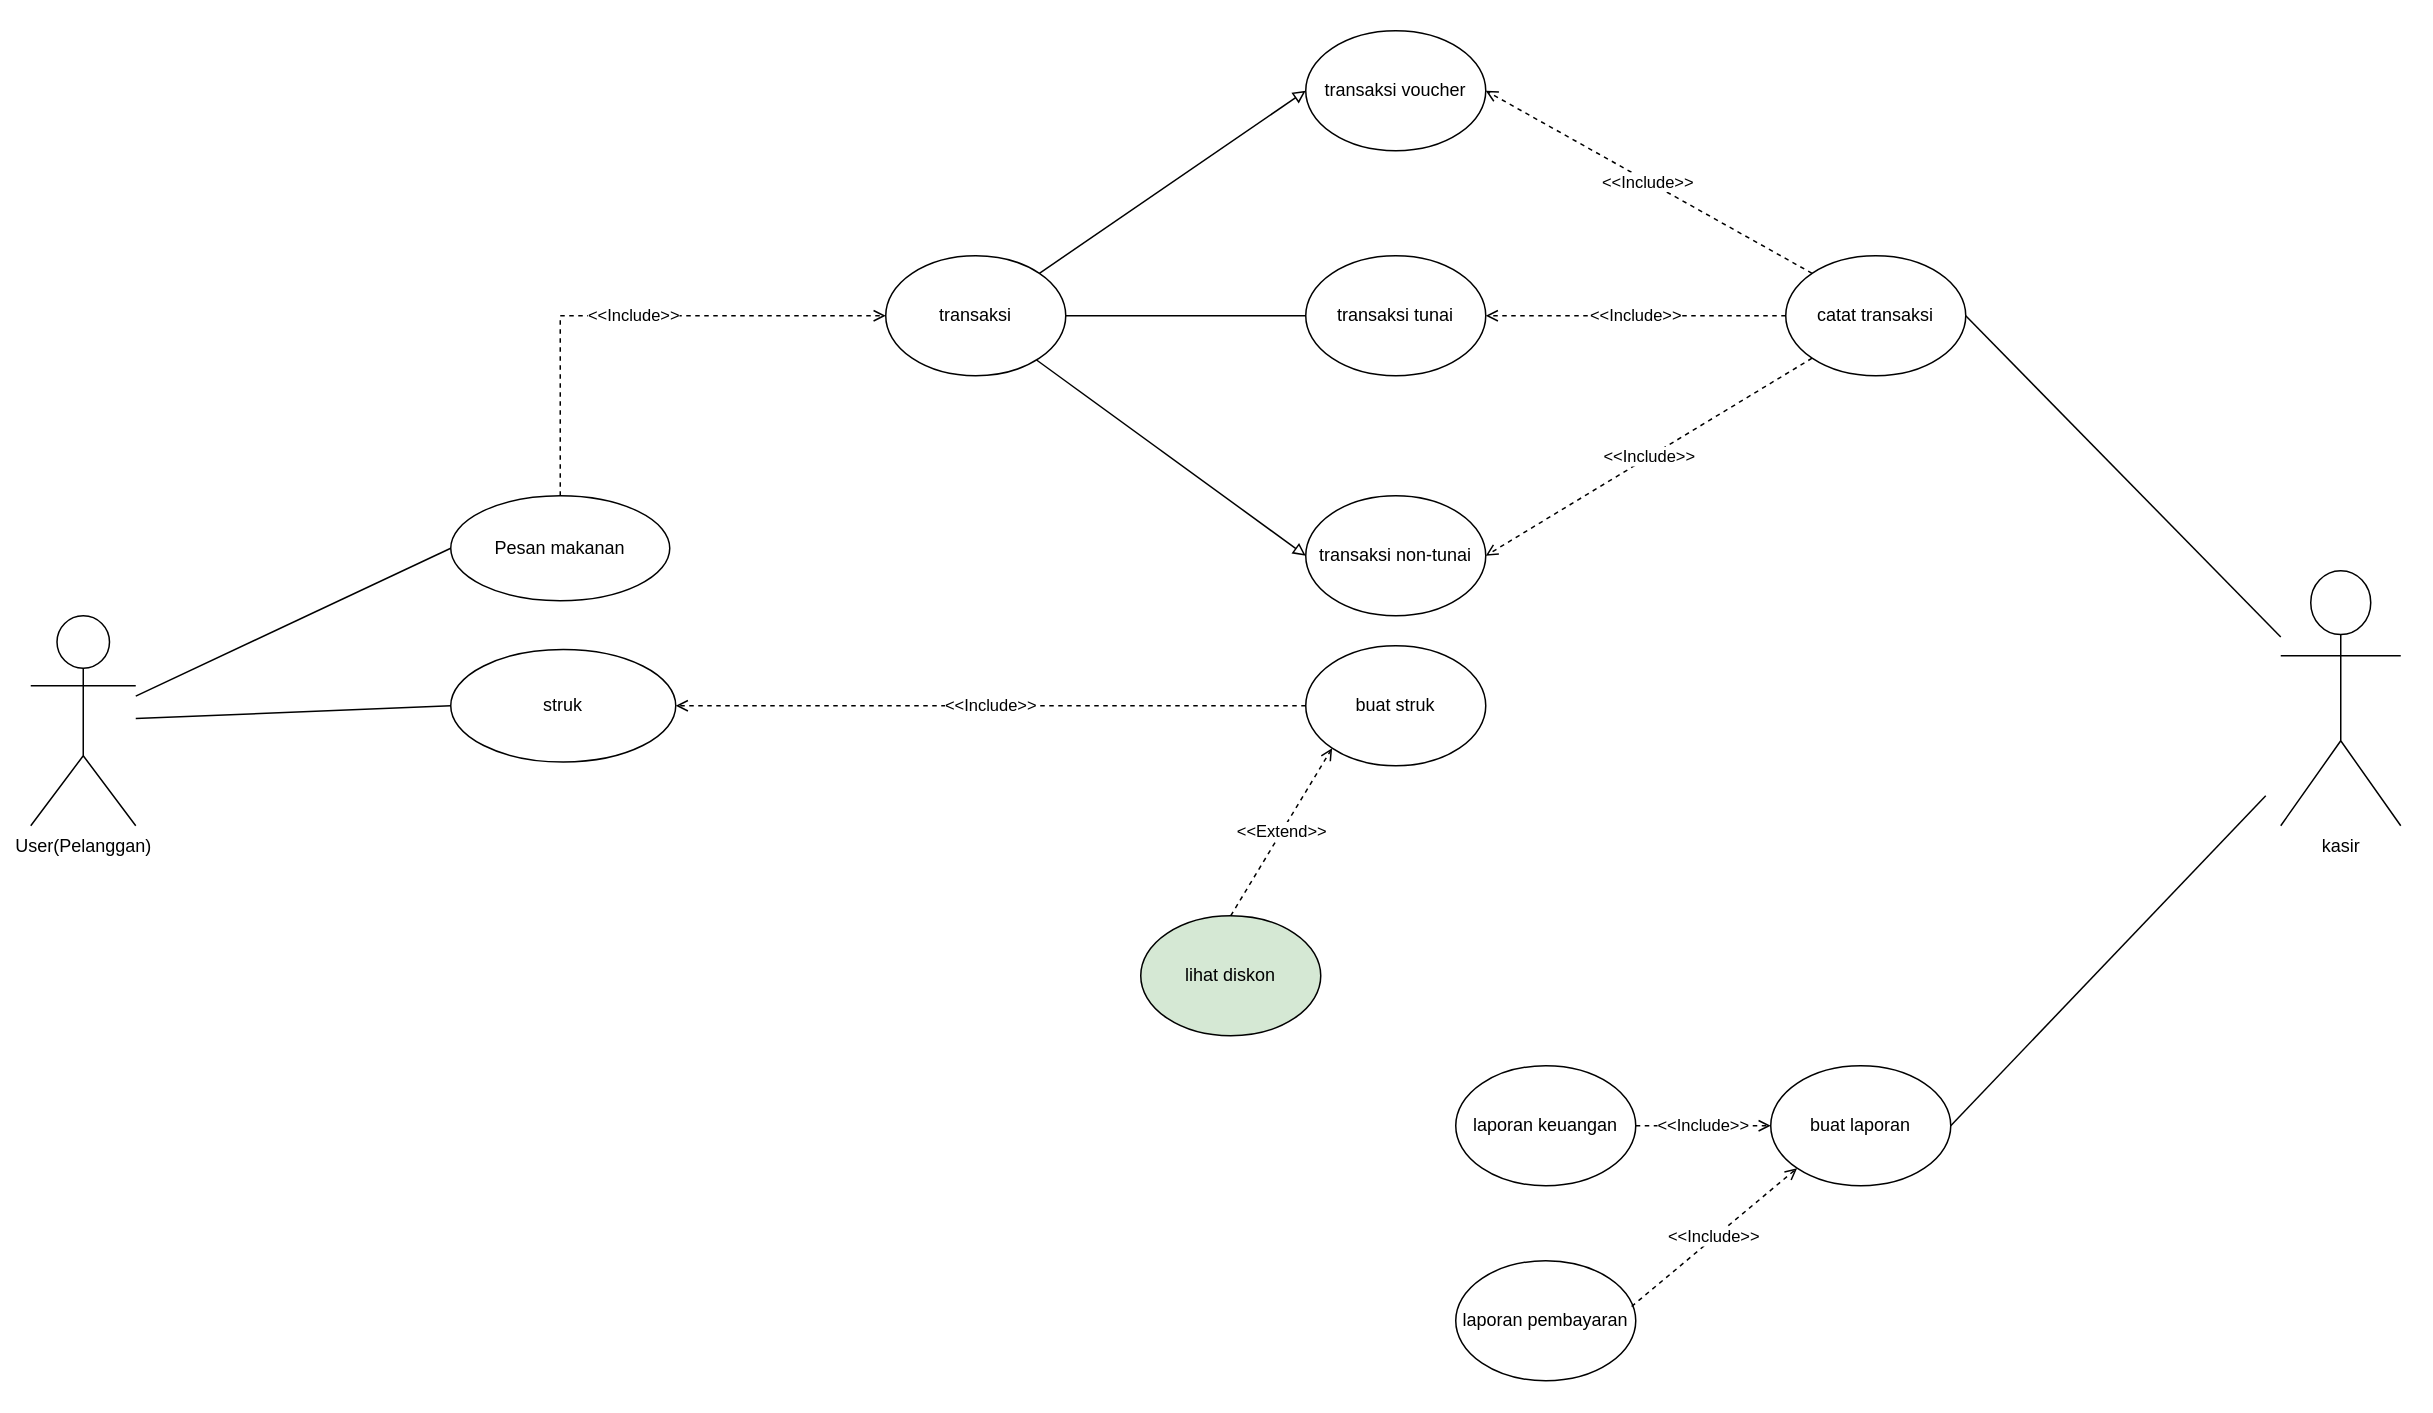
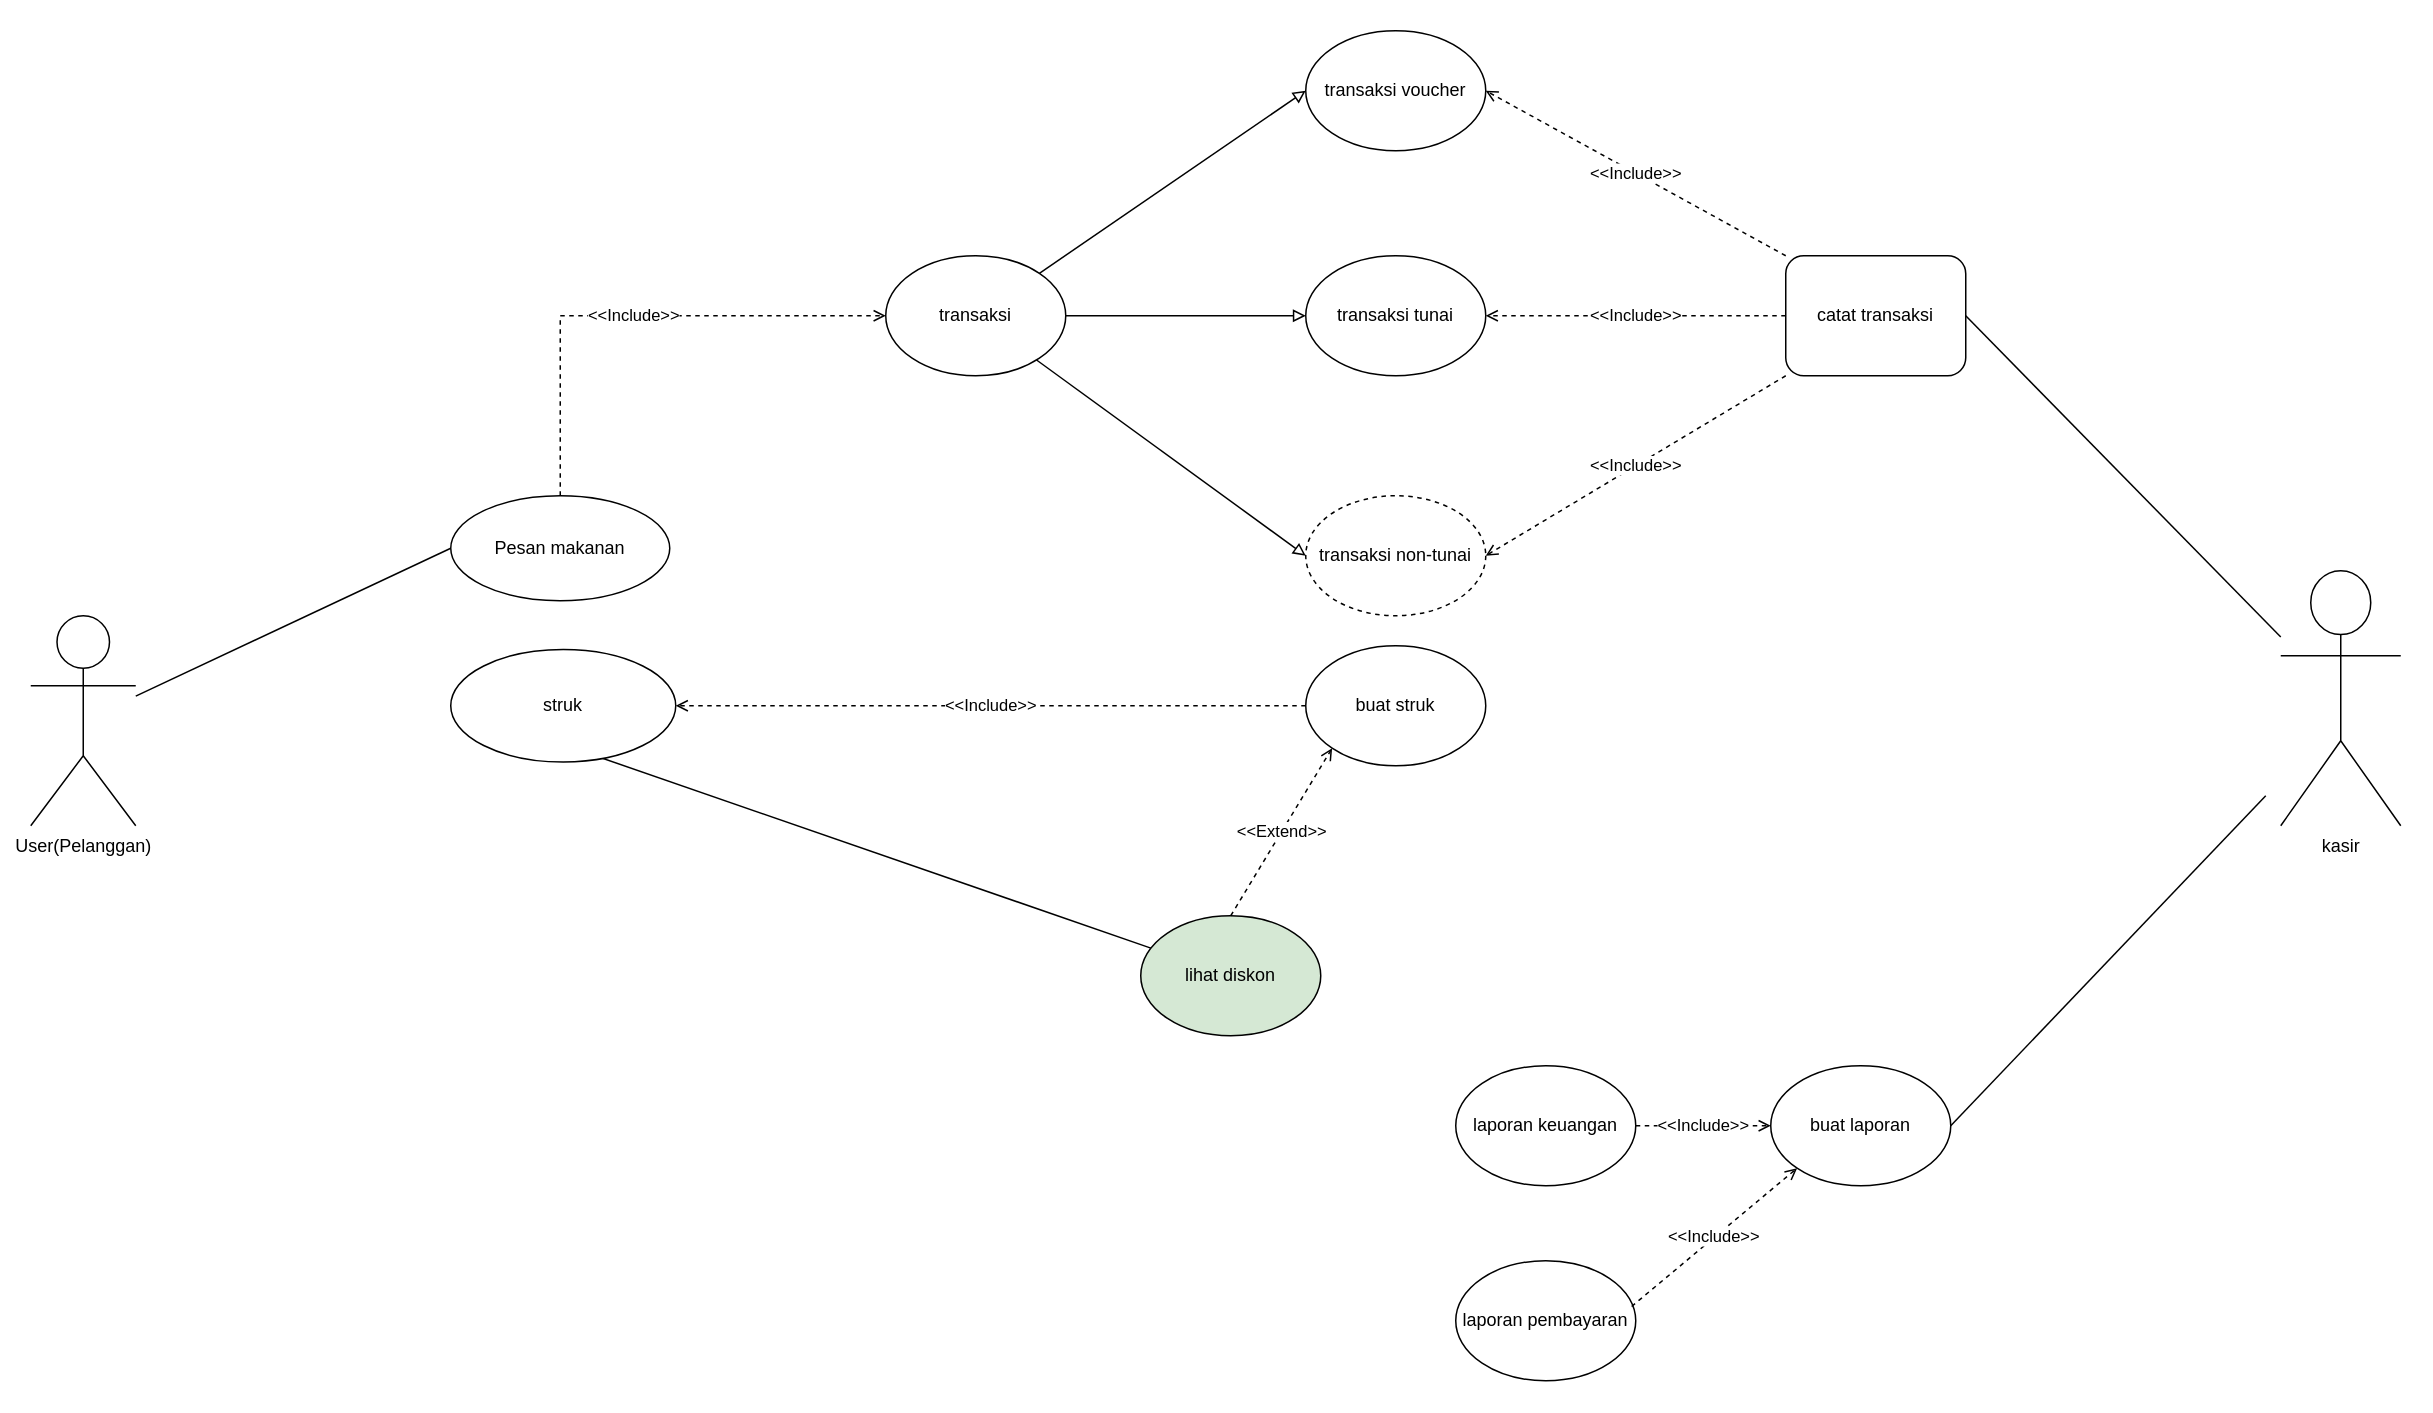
- <mxCell id="11" value="" style="endArrow=none;html=1;rounded=0;exitX=1;exitY=0.5;exitDx=0;exitDy=0;entryX=0;entryY=0.5;entryDx=0;entryDy=0;endFill=0;" edge="1" parent="1" source="7" target="10"><mxGeometry width="50" height="50" relative="1" as="geometry"><mxPoint x="460" y="310" as="sourcePoint" /><mxPoint x="510" y="260" as="targetPoint" /></mxGeometry></mxCell>
+ <mxCell id="11" value="" style="endArrow=block;html=1;rounded=0;exitX=1;exitY=0.5;exitDx=0;exitDy=0;entryX=0;entryY=0.5;entryDx=0;entryDy=0;endFill=0;" edge="1" parent="1" source="7" target="10"><mxGeometry width="50" height="50" relative="1" as="geometry"><mxPoint x="460" y="310" as="sourcePoint" /><mxPoint x="510" y="260" as="targetPoint" /></mxGeometry></mxCell>
- <mxCell id="14" value="catat transaksi" style="ellipse;whiteSpace=wrap;html=1;" vertex="1" parent="1"><mxGeometry x="1190" y="170" width="120" height="80" as="geometry" /></mxCell>
+ <mxCell id="14" value="catat transaksi" style="whiteSpace=wrap;html=1;rounded=1;" vertex="1" parent="1"><mxGeometry x="1190" y="170" width="120" height="80" as="geometry" /></mxCell>
- <mxCell id="12" value="transaksi non-tunai" style="ellipse;whiteSpace=wrap;html=1;" vertex="1" parent="1"><mxGeometry x="870" y="330" width="120" height="80" as="geometry" /></mxCell>
+ <mxCell id="12" value="transaksi non-tunai" style="ellipse;whiteSpace=wrap;html=1;dashed=1;" vertex="1" parent="1"><mxGeometry x="870" y="330" width="120" height="80" as="geometry" /></mxCell>
- <mxCell id="4" value="" style="endArrow=none;html=1;rounded=0;exitX=0;exitY=0.5;exitDx=0;exitDy=0;endFill=0;" edge="1" parent="1" source="21" target="2"><mxGeometry width="50" height="50" relative="1" as="geometry"><mxPoint x="320" y="560" as="sourcePoint" /><mxPoint x="-30" y="470" as="targetPoint" /></mxGeometry></mxCell>
+ <mxCell id="4" value="" style="endArrow=none;html=1;rounded=0;exitX=0;exitY=0.5;exitDx=0;exitDy=0;endFill=0;" edge="1" parent="1" source="21" target="25"><mxGeometry width="50" height="50" relative="1" as="geometry"><mxPoint x="320" y="560" as="sourcePoint" /><mxPoint x="-30" y="470" as="targetPoint" /></mxGeometry></mxCell>
